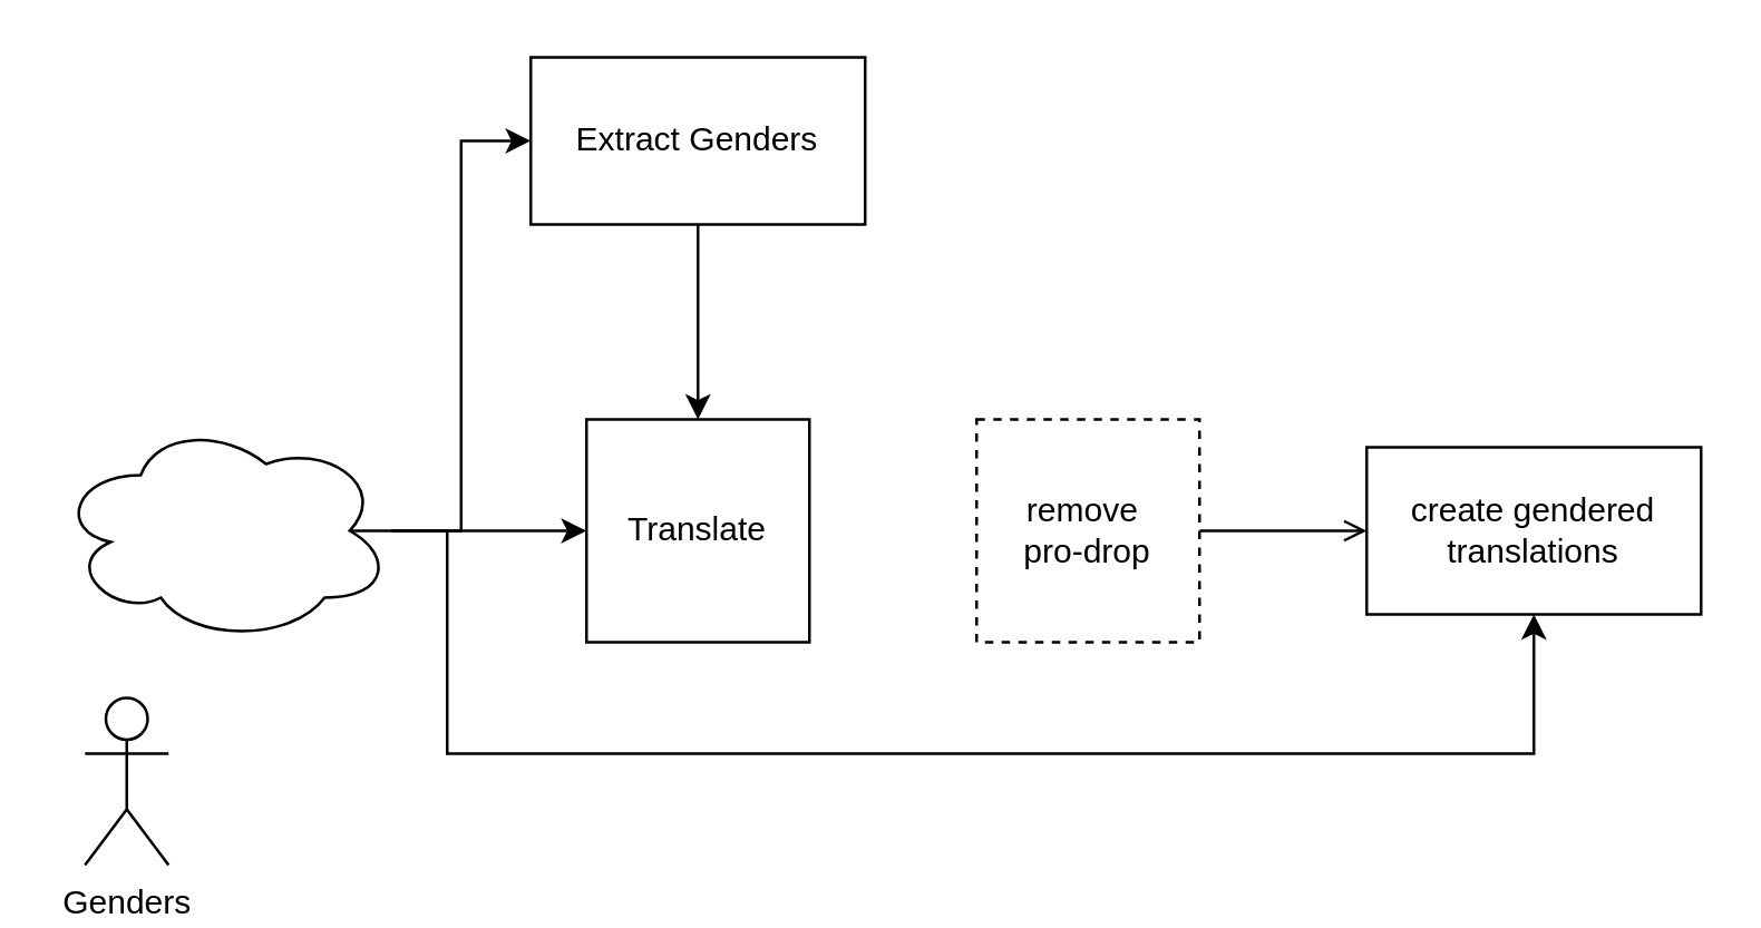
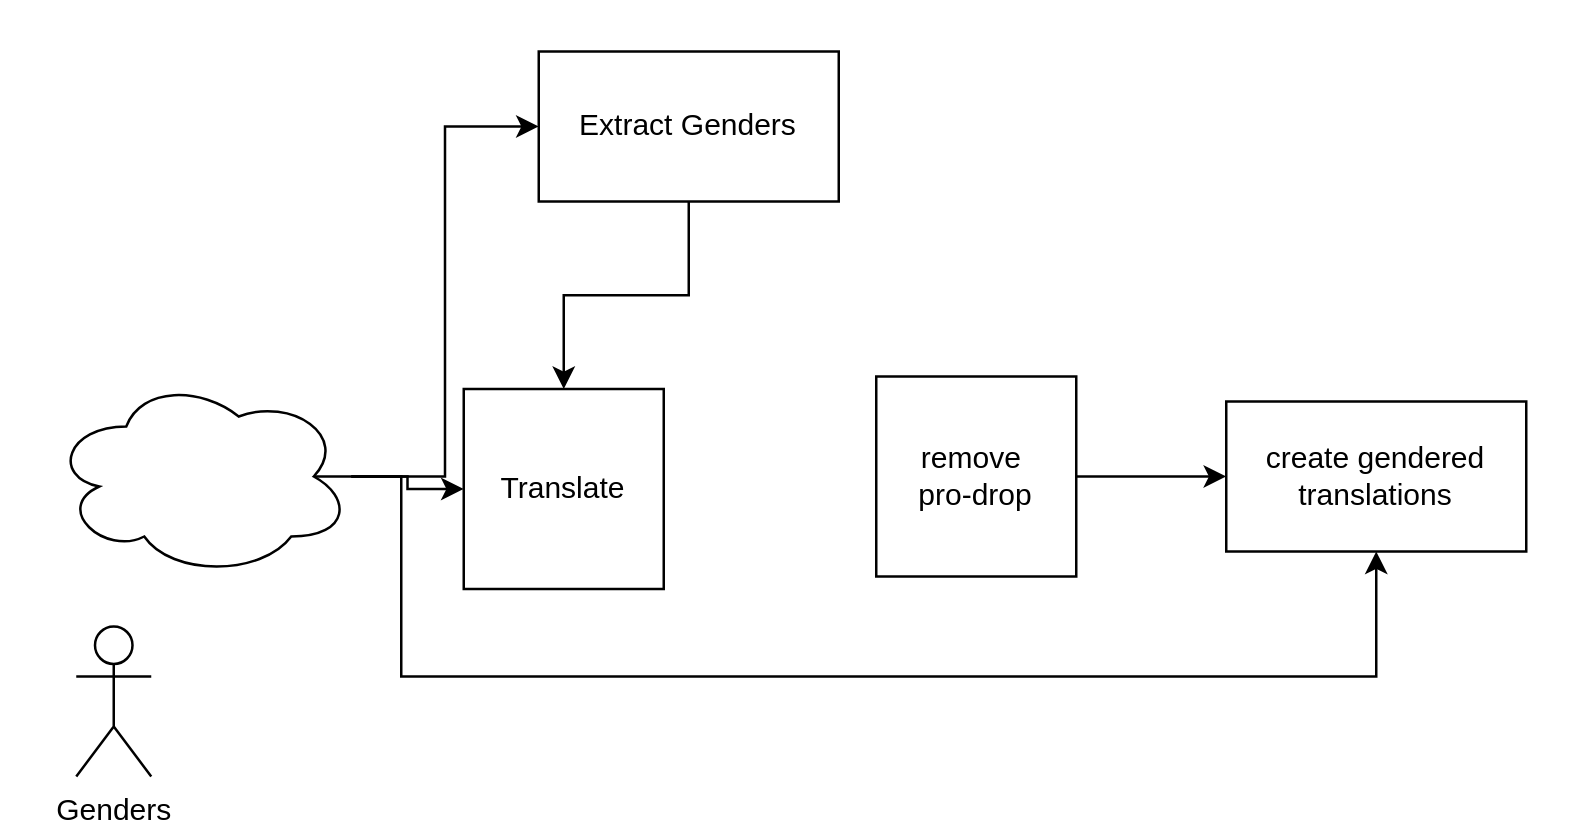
- <mxCell id="11" value="Extract Genders" style="whiteSpace=wrap;html=1;" vertex="1" parent="1"><mxGeometry x="190" y="20" width="120" height="60" as="geometry" /></mxCell>
+ <mxCell id="11" value="Extract Genders" style="whiteSpace=wrap;html=1;" vertex="1" parent="1"><mxGeometry x="215" y="20" width="120" height="60" as="geometry" /></mxCell>
- <mxCell id="4" value="Translate" style="whiteSpace=wrap;html=1;aspect=fixed;" vertex="1" parent="1"><mxGeometry x="210" y="150" width="80" height="80" as="geometry" /></mxCell>
+ <mxCell id="4" value="Translate" style="whiteSpace=wrap;html=1;aspect=fixed;" vertex="1" parent="1"><mxGeometry x="185" y="155" width="80" height="80" as="geometry" /></mxCell>
- <mxCell id="6" value="remove&amp;nbsp;&lt;div&gt;pro-drop&lt;/div&gt;" style="whiteSpace=wrap;html=1;aspect=fixed;dashed=1;" vertex="1" parent="1"><mxGeometry x="350" y="150" width="80" height="80" as="geometry" /></mxCell>
+ <mxCell id="6" value="remove&amp;nbsp;&lt;div&gt;pro-drop&lt;/div&gt;" style="whiteSpace=wrap;html=1;aspect=fixed;" vertex="1" parent="1"><mxGeometry x="350" y="150" width="80" height="80" as="geometry" /></mxCell>
- <mxCell id="5" value="" style="edgeStyle=orthogonalEdgeStyle;rounded=0;orthogonalLoop=1;jettySize=auto;html=1;endArrow=open;" edge="1" parent="1" source="6" target="12"><mxGeometry relative="1" as="geometry" /></mxCell>
+ <mxCell id="5" value="" style="edgeStyle=orthogonalEdgeStyle;rounded=0;orthogonalLoop=1;jettySize=auto;html=1;" edge="1" parent="1" source="6" target="12"><mxGeometry relative="1" as="geometry" /></mxCell>
